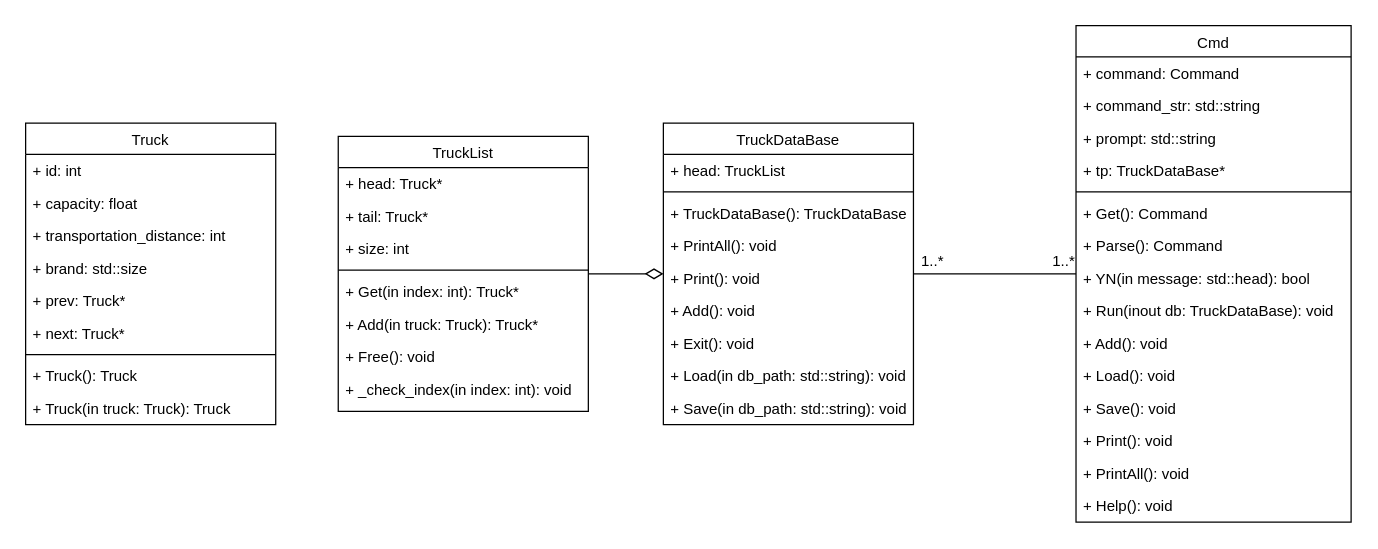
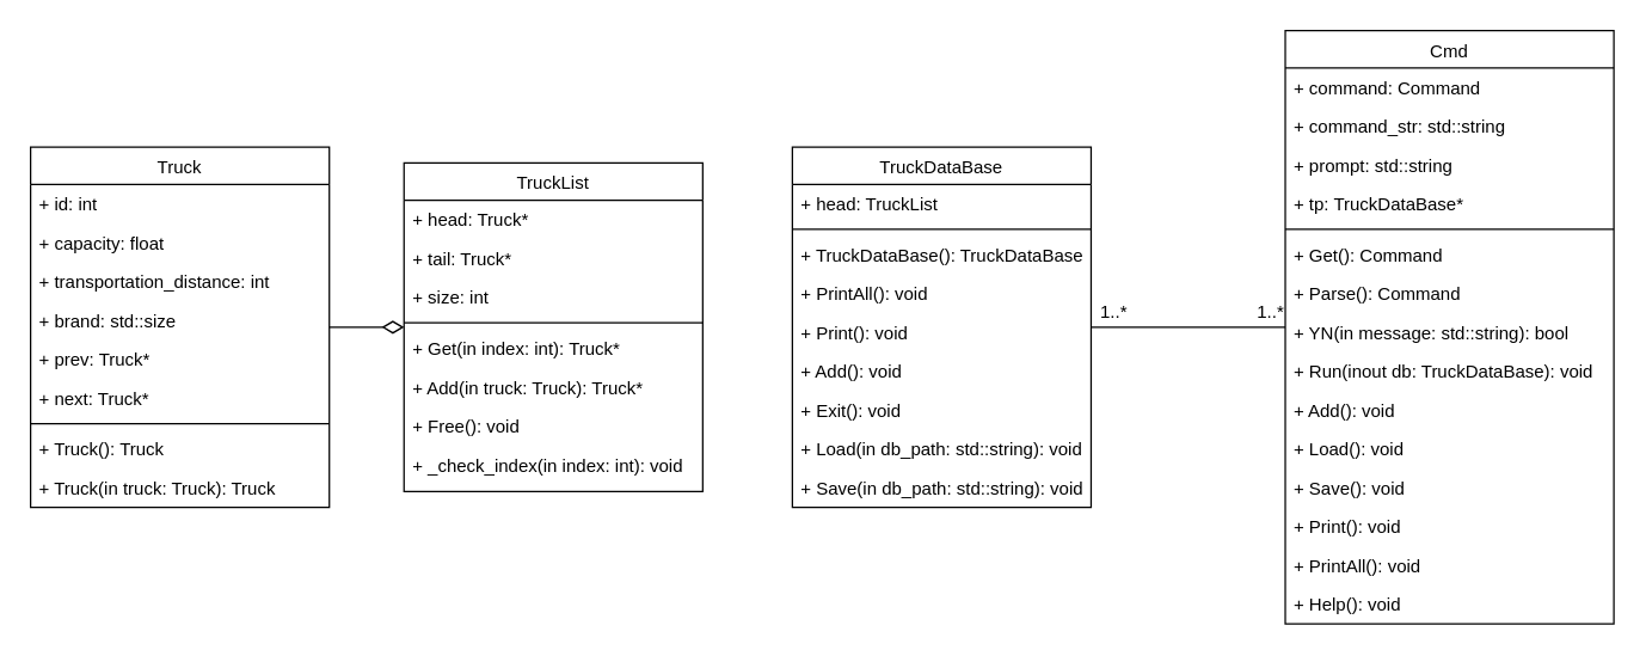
+ <mxCell id="2" style="edgeStyle=orthogonalEdgeStyle;orthogonalLoop=1;jettySize=auto;html=1;entryX=0;entryY=0.5;entryDx=0;entryDy=0;endArrow=diamondThin;endFill=0;rounded=0;strokeWidth=1;startArrow=none;startFill=0;targetPerimeterSpacing=0;endSize=12;" edge="1" parent="1" source="5" target="15"><mxGeometry relative="1" as="geometry" /></mxCell>
- <mxCell id="3" style="edgeStyle=orthogonalEdgeStyle;rounded=0;orthogonalLoop=1;jettySize=auto;html=1;entryX=0;entryY=0.5;entryDx=0;entryDy=0;startArrow=none;startFill=0;endArrow=diamondThin;endFill=0;endSize=12;targetPerimeterSpacing=0;strokeWidth=1;" edge="1" parent="1" source="15" target="24"><mxGeometry relative="1" as="geometry" /></mxCell>
- <mxCell id="42" value="+ YN(in message: std::head): bool" style="text;strokeColor=none;fillColor=none;align=left;verticalAlign=top;spacingLeft=4;spacingRight=4;overflow=hidden;rotatable=0;points=[[0,0.5],[1,0.5]];portConstraint=eastwest;" parent="34" vertex="1"><mxGeometry y="189" width="220" height="26" as="geometry" /></mxCell>
+ <mxCell id="42" value="+ YN(in message: std::string): bool" style="text;strokeColor=none;fillColor=none;align=left;verticalAlign=top;spacingLeft=4;spacingRight=4;overflow=hidden;rotatable=0;points=[[0,0.5],[1,0.5]];portConstraint=eastwest;" parent="34" vertex="1"><mxGeometry y="189" width="220" height="26" as="geometry" /></mxCell>
